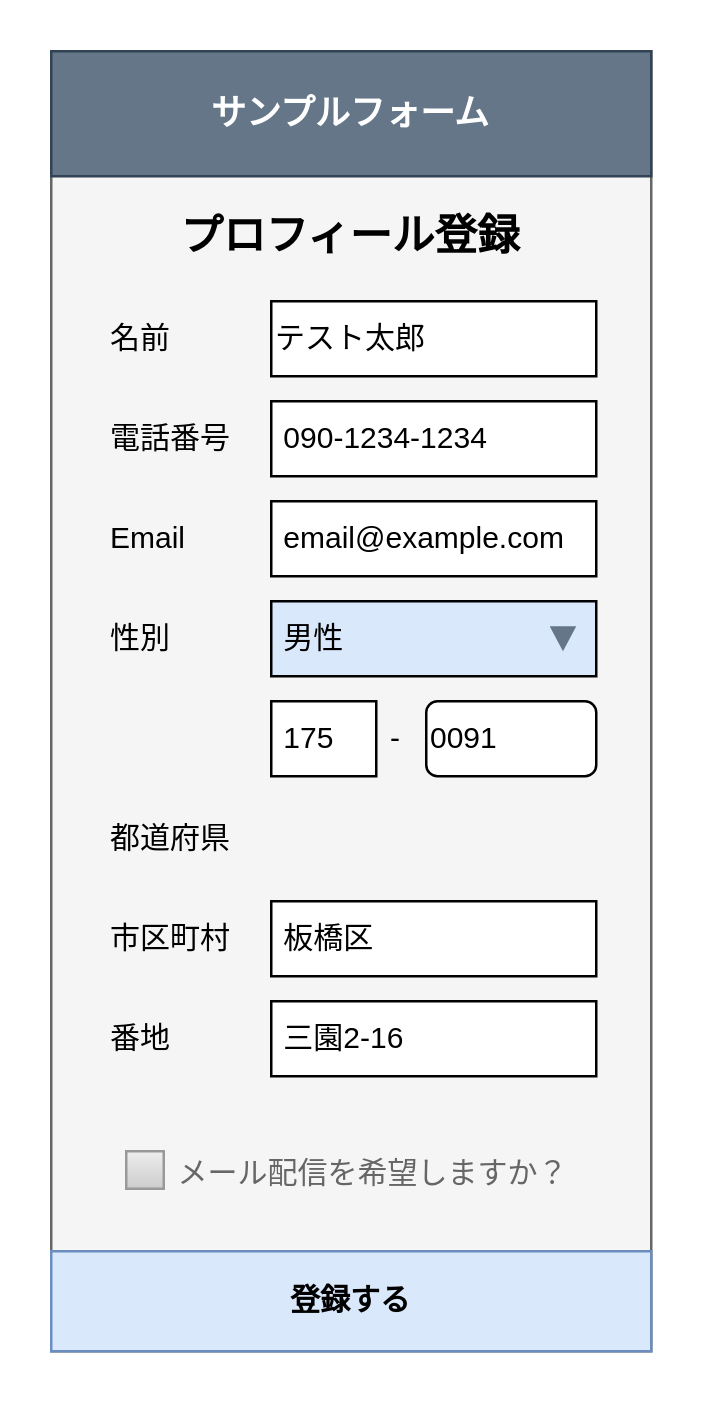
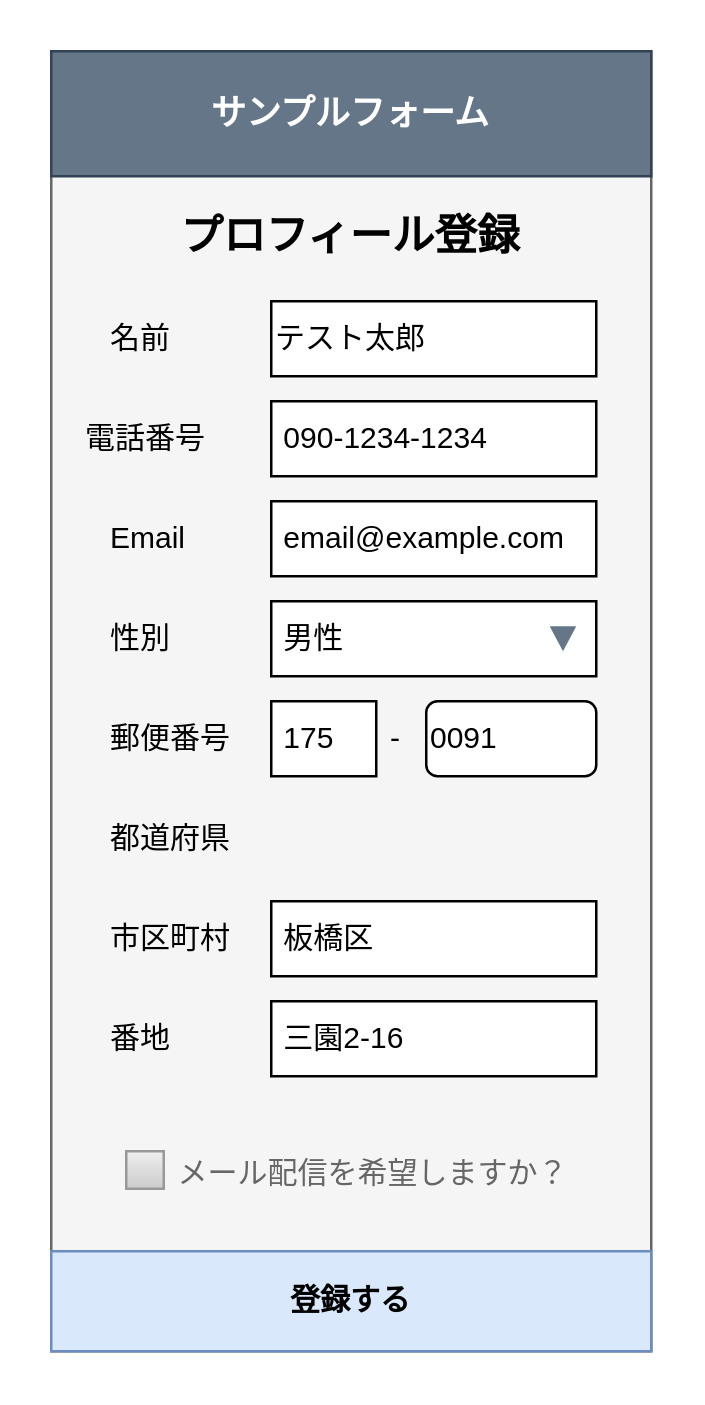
- <mxCell id="13" value="電話番号" style="text;html=1;strokeColor=none;fillColor=none;align=left;verticalAlign=middle;whiteSpace=wrap;rounded=0;fontSize=12;" vertex="1" parent="1"><mxGeometry x="42" y="160" width="60" height="30" as="geometry" /></mxCell>
+ <mxCell id="13" value="電話番号" style="text;html=1;strokeColor=none;fillColor=none;align=left;verticalAlign=middle;whiteSpace=wrap;rounded=0;fontSize=12;" vertex="1" parent="1"><mxGeometry x="32" y="160" width="60" height="30" as="geometry" /></mxCell>
- <mxCell id="8" value="&amp;nbsp;男性" style="rounded=0;whiteSpace=wrap;html=1;align=left;fillColor=#dae8fc;" vertex="1" parent="1"><mxGeometry x="108" y="240" width="130" height="30" as="geometry" /></mxCell>
+ <mxCell id="8" value="&amp;nbsp;男性" style="rounded=0;whiteSpace=wrap;html=1;align=left;" vertex="1" parent="1"><mxGeometry x="108" y="240" width="130" height="30" as="geometry" /></mxCell>
+ <mxCell id="7" value="郵便番号" style="text;html=1;strokeColor=none;fillColor=none;align=left;verticalAlign=middle;whiteSpace=wrap;rounded=0;fontSize=12;" vertex="1" parent="1"><mxGeometry x="42" y="280" width="60" height="30" as="geometry" /></mxCell>
